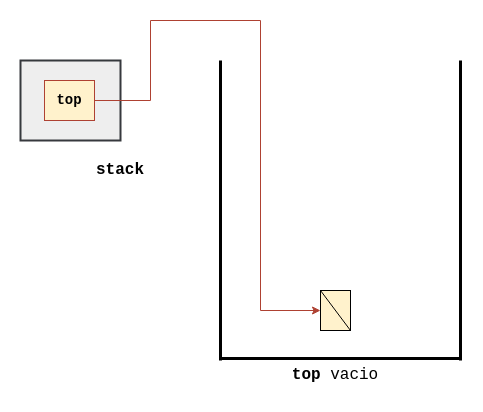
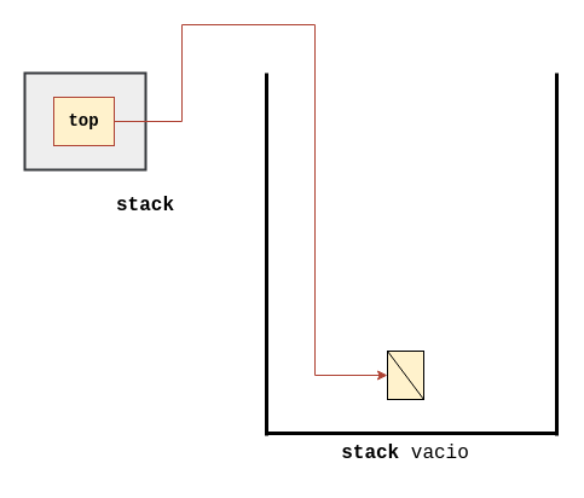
- <mxCell id="9" value="&lt;font style=&quot;font-size: 16px;&quot; face=&quot;Courier New&quot;&gt;&lt;b&gt;top &lt;/b&gt;vacio&lt;/font&gt;" style="text;html=1;align=center;verticalAlign=middle;whiteSpace=wrap;rounded=0;" vertex="1" parent="1"><mxGeometry x="230" y="360" width="210" height="30" as="geometry" /></mxCell>
+ <mxCell id="9" value="&lt;font style=&quot;font-size: 16px;&quot; face=&quot;Courier New&quot;&gt;&lt;b&gt;stack &lt;/b&gt;vacio&lt;/font&gt;" style="text;html=1;align=center;verticalAlign=middle;whiteSpace=wrap;rounded=0;" vertex="1" parent="1"><mxGeometry x="230" y="360" width="210" height="30" as="geometry" /></mxCell>
